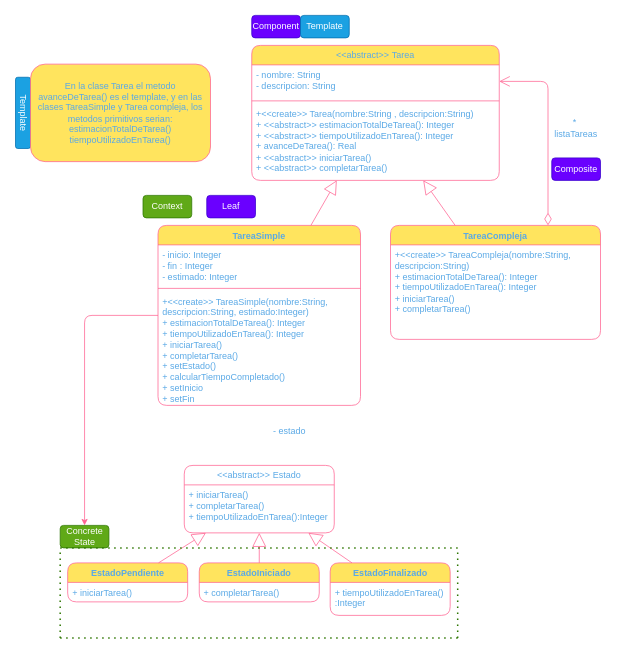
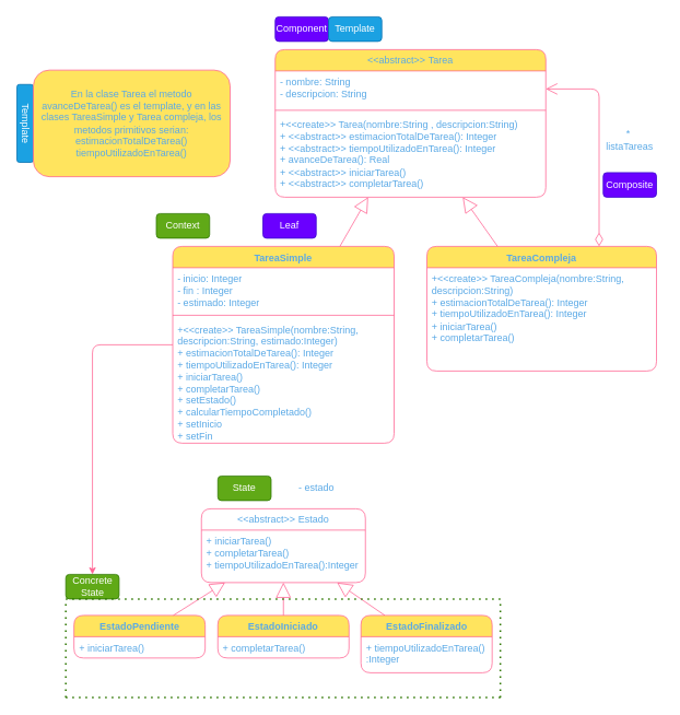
- <mxCell id="34" value="Leaf" style="html=1;whiteSpace=wrap;fillColor=#6a00ff;fontColor=#ffffff;strokeColor=#3700CC;rounded=1;labelBackgroundColor=none;" vertex="1" parent="1"><mxGeometry x="275" y="260" width="65" height="30" as="geometry" /></mxCell>
+ <mxCell id="34" value="Leaf" style="html=1;whiteSpace=wrap;fillColor=#6a00ff;fontColor=#ffffff;strokeColor=#3700CC;rounded=1;labelBackgroundColor=none;" vertex="1" parent="1"><mxGeometry x="320" y="260" width="65" height="30" as="geometry" /></mxCell>
- <mxCell id="25" value="- estado" style="text;html=1;align=center;verticalAlign=middle;resizable=0;points=[];autosize=1;strokeColor=none;fillColor=none;rounded=1;labelBackgroundColor=none;fontColor=#5AA9E6;" vertex="1" parent="1"><mxGeometry x="349.58" y="560" width="70" height="30" as="geometry" /></mxCell>
+ <mxCell id="25" value="- estado" style="text;html=1;align=center;verticalAlign=middle;resizable=0;points=[];autosize=1;strokeColor=none;fillColor=none;rounded=1;labelBackgroundColor=none;fontColor=#5AA9E6;" vertex="1" parent="1"><mxGeometry x="349.58" y="580" width="70" height="30" as="geometry" /></mxCell>
+ <mxCell id="29" value="State" style="html=1;whiteSpace=wrap;fillColor=#60a917;fontColor=#ffffff;strokeColor=#2D7600;rounded=1;labelBackgroundColor=none;" vertex="1" parent="1"><mxGeometry x="265" y="580" width="65" height="30" as="geometry" /></mxCell>
